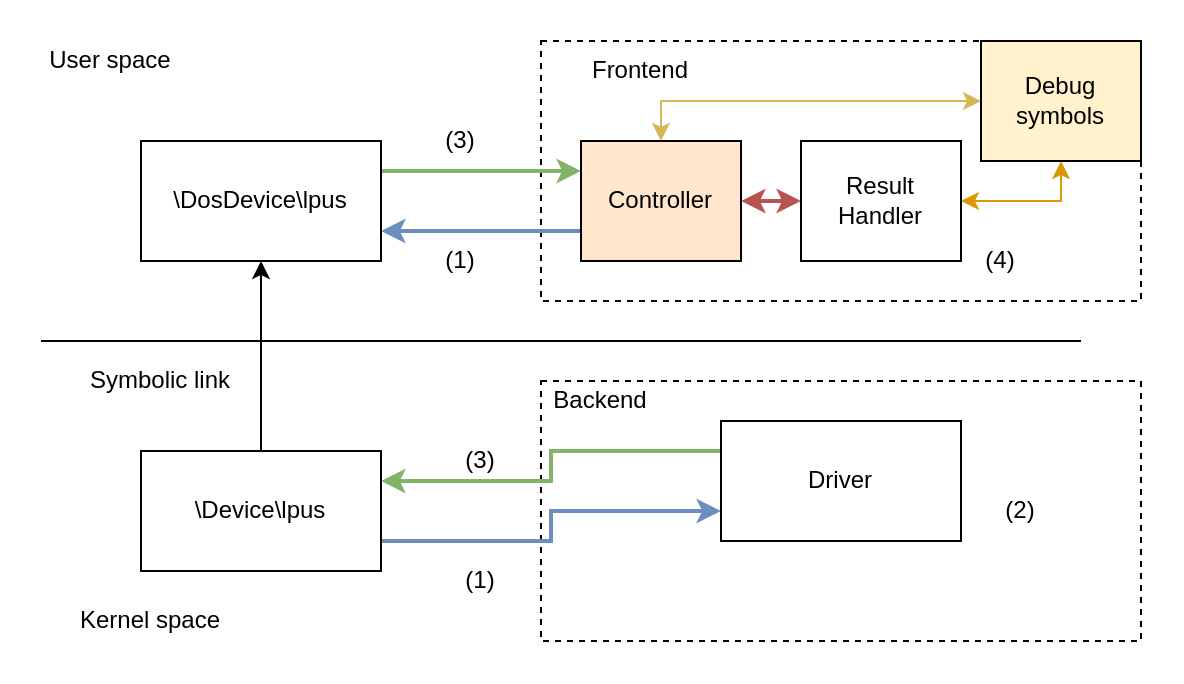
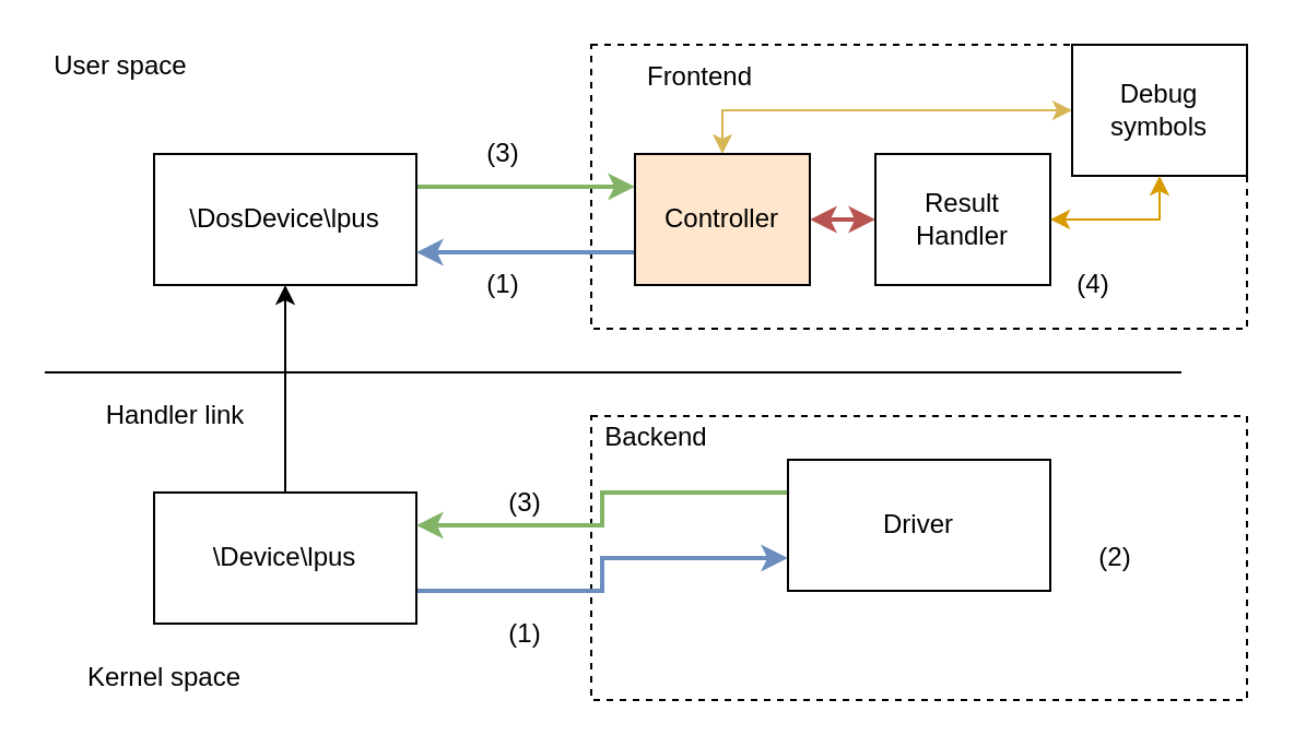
- <mxCell id="11" value="Debug symbols" style="rounded=0;whiteSpace=wrap;html=1;fillColor=#fff2cc;" parent="1" vertex="1"><mxGeometry x="490" y="20" width="80" height="60" as="geometry" /></mxCell>
+ <mxCell id="11" value="Debug symbols" style="rounded=0;whiteSpace=wrap;html=1;" parent="1" vertex="1"><mxGeometry x="490" y="20" width="80" height="60" as="geometry" /></mxCell>
- <mxCell id="23" value="Symbolic link" style="text;html=1;strokeColor=none;fillColor=none;align=center;verticalAlign=middle;whiteSpace=wrap;rounded=0;dashed=1;" parent="1" vertex="1"><mxGeometry x="30" y="180" width="100" height="20" as="geometry" /></mxCell>
+ <mxCell id="23" value="Handler link" style="text;html=1;strokeColor=none;fillColor=none;align=center;verticalAlign=middle;whiteSpace=wrap;rounded=0;dashed=1;" parent="1" vertex="1"><mxGeometry x="30" y="180" width="100" height="20" as="geometry" /></mxCell>
